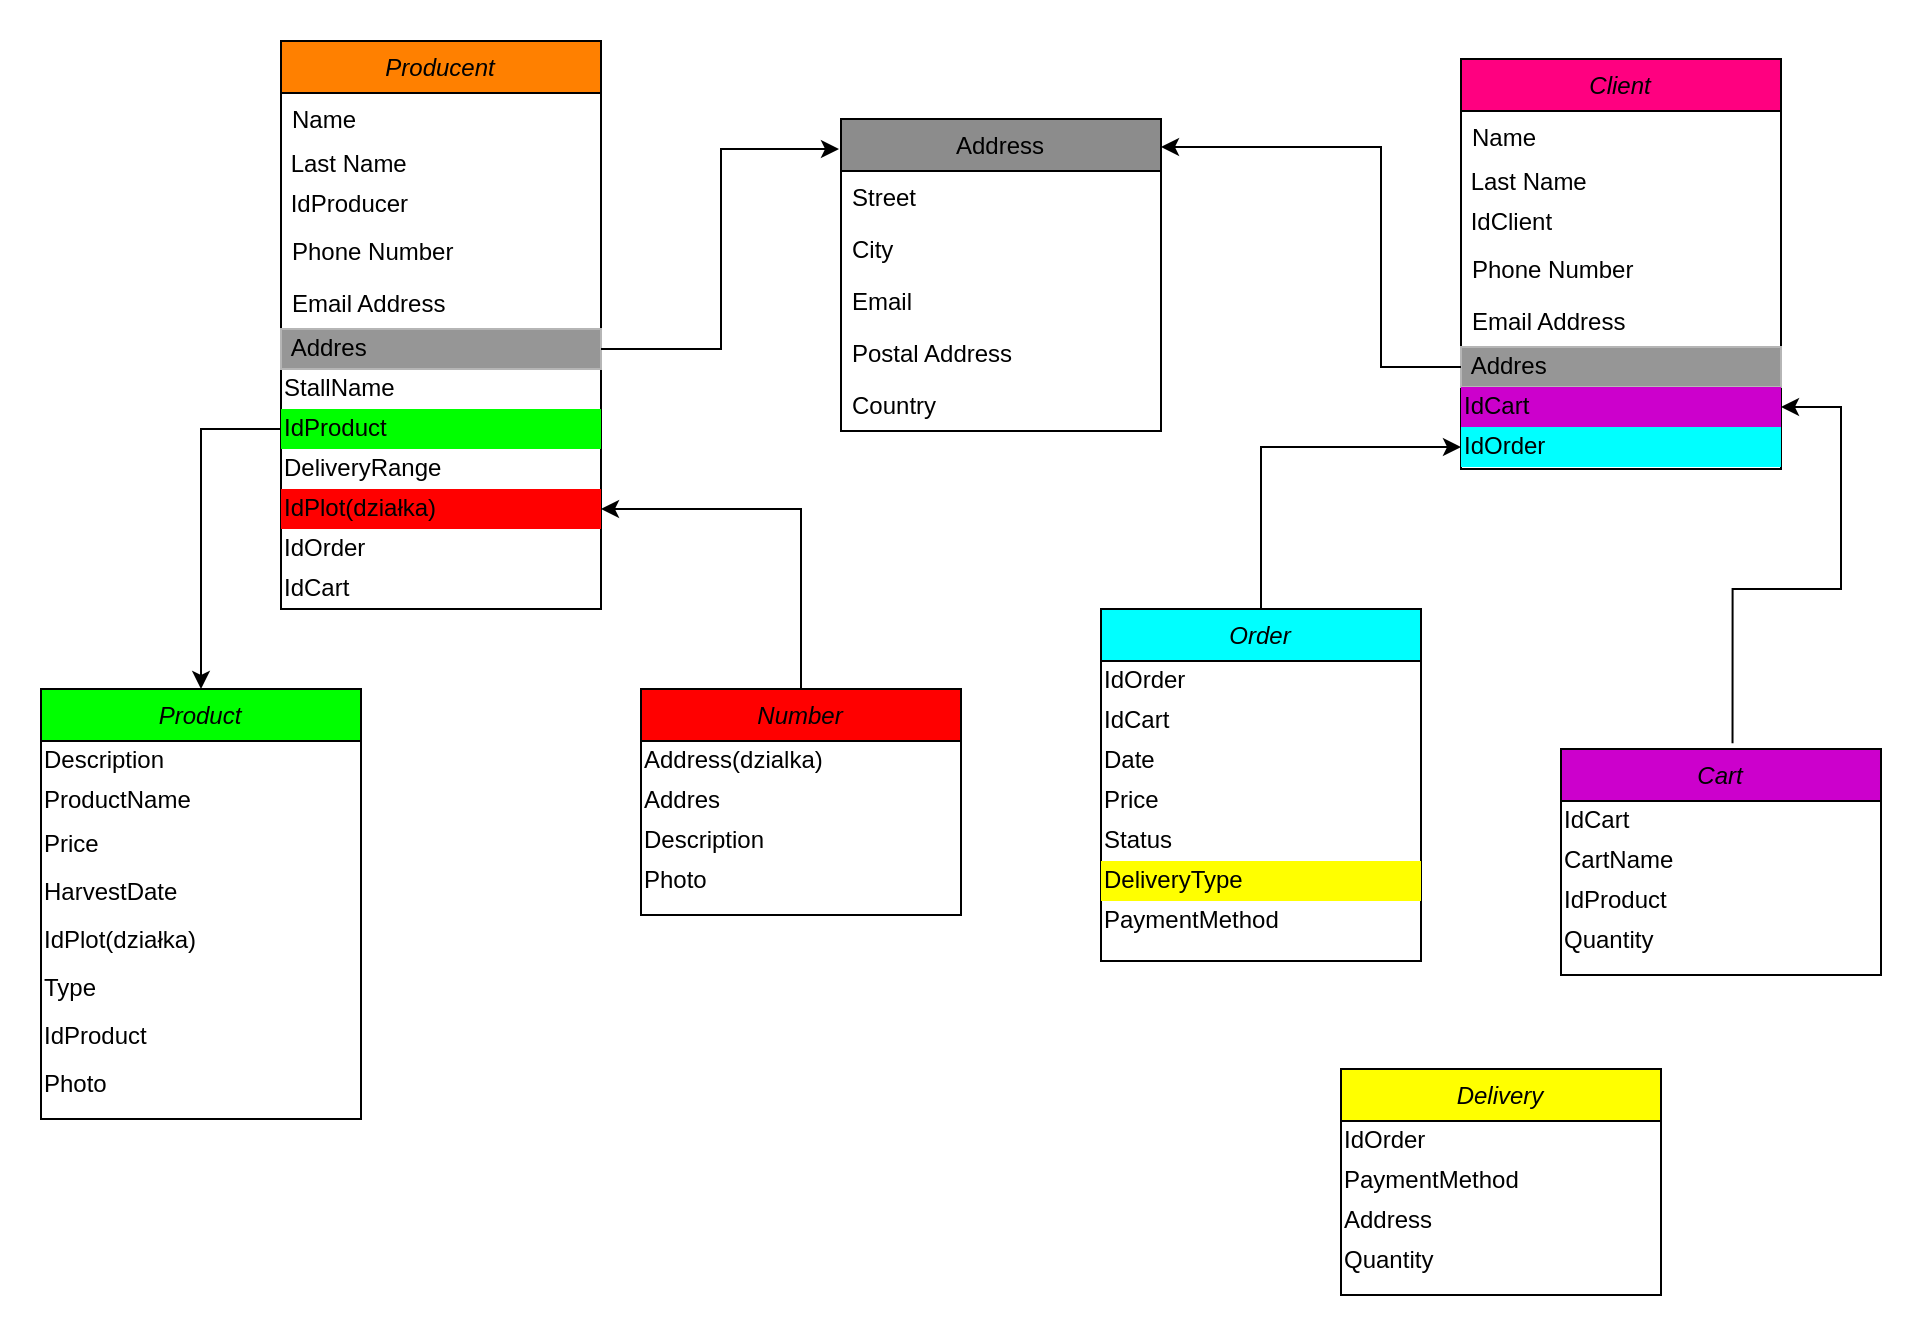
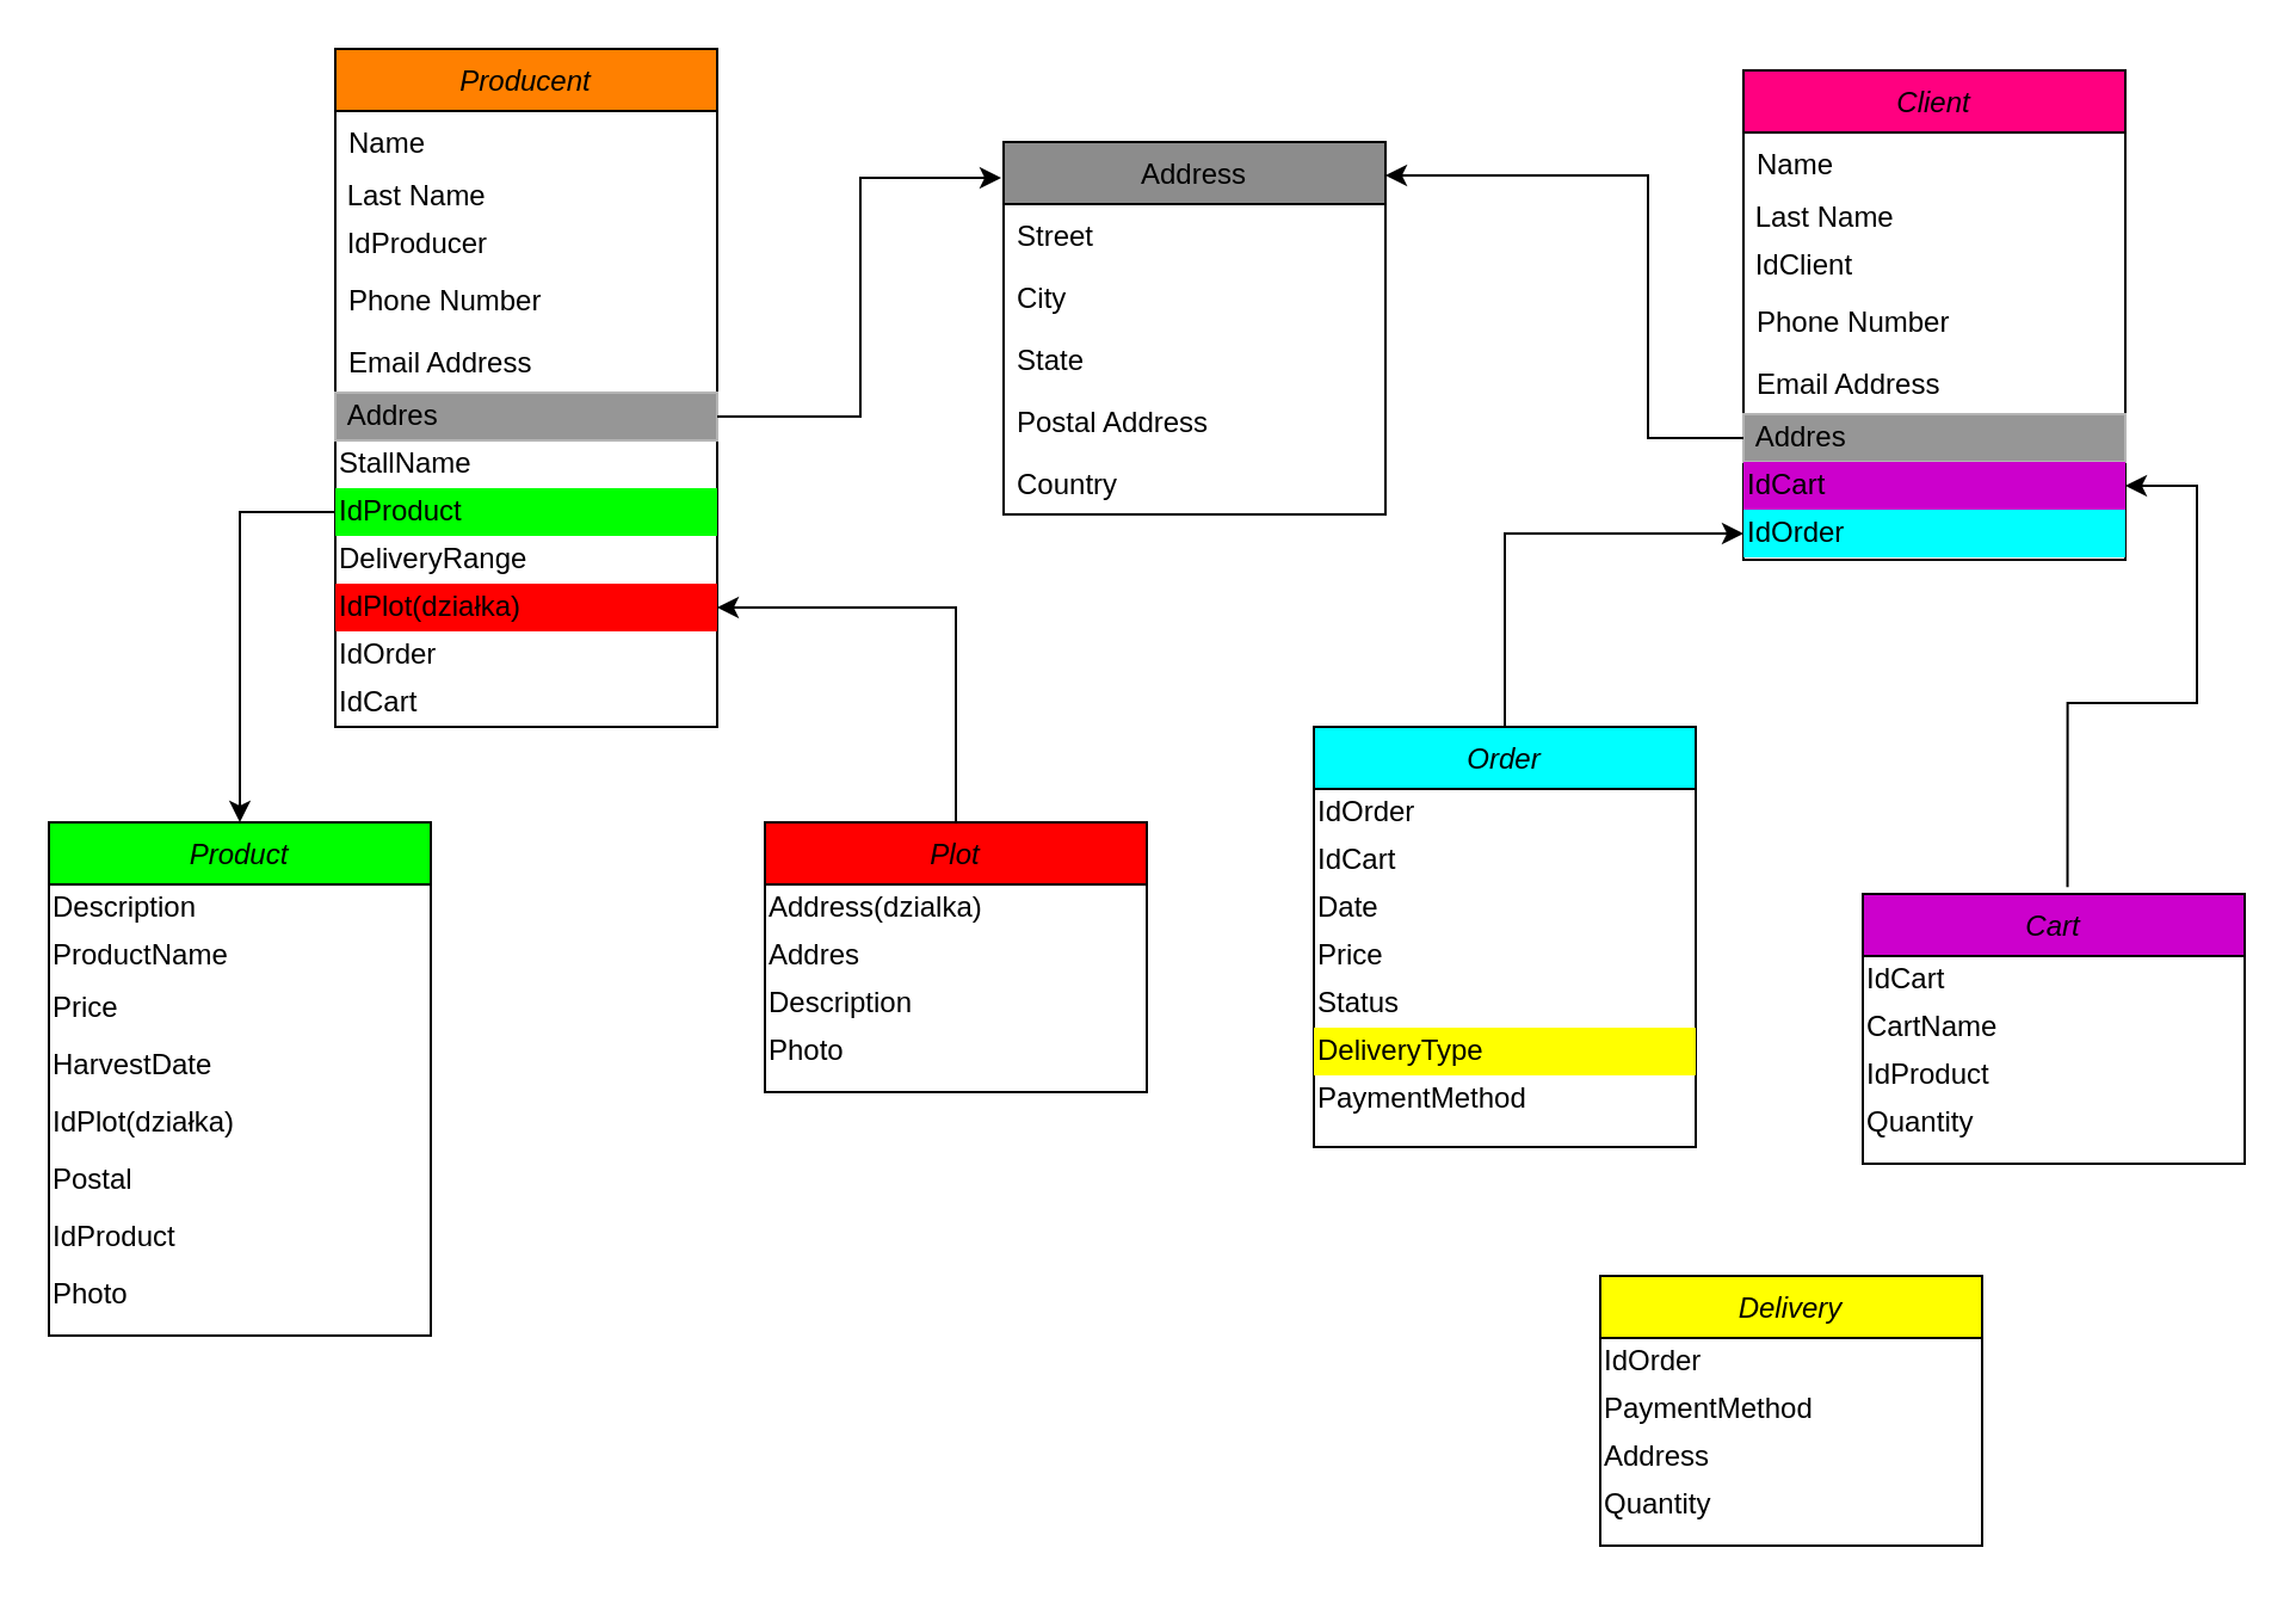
- <mxCell id="14" value="Email" style="text;align=left;verticalAlign=top;spacingLeft=4;spacingRight=4;overflow=hidden;rotatable=0;points=[[0,0.5],[1,0.5]];portConstraint=eastwest;rounded=0;shadow=0;html=0;" parent="11" vertex="1"><mxGeometry y="78" width="160" height="26" as="geometry" /></mxCell>
+ <mxCell id="14" value="State" style="text;align=left;verticalAlign=top;spacingLeft=4;spacingRight=4;overflow=hidden;rotatable=0;points=[[0,0.5],[1,0.5]];portConstraint=eastwest;rounded=0;shadow=0;html=0;" parent="11" vertex="1"><mxGeometry y="78" width="160" height="26" as="geometry" /></mxCell>
- <mxCell id="63" value="Number" style="swimlane;fontStyle=2;align=center;verticalAlign=top;childLayout=stackLayout;horizontal=1;startSize=26;horizontalStack=0;resizeParent=1;resizeLast=0;collapsible=1;marginBottom=0;rounded=0;shadow=0;strokeWidth=1;fillColor=#FF0000;" vertex="1" parent="1"><mxGeometry x="320" y="344" width="160" height="113" as="geometry"><mxRectangle x="230" y="140" width="160" height="26" as="alternateBounds" /></mxGeometry></mxCell>
+ <mxCell id="63" value="Plot" style="swimlane;fontStyle=2;align=center;verticalAlign=top;childLayout=stackLayout;horizontal=1;startSize=26;horizontalStack=0;resizeParent=1;resizeLast=0;collapsible=1;marginBottom=0;rounded=0;shadow=0;strokeWidth=1;fillColor=#FF0000;" vertex="1" parent="1"><mxGeometry x="320" y="344" width="160" height="113" as="geometry"><mxRectangle x="230" y="140" width="160" height="26" as="alternateBounds" /></mxGeometry></mxCell>
- <mxCell id="60" value="&lt;span style=&quot;text-align: -webkit-center&quot;&gt;Type&lt;/span&gt;" style="text;html=1;strokeColor=none;fillColor=none;align=left;verticalAlign=middle;whiteSpace=wrap;rounded=0;shadow=0;" vertex="1" parent="54"><mxGeometry y="138" width="160" height="24" as="geometry" /></mxCell>
+ <mxCell id="60" value="&lt;span style=&quot;text-align: -webkit-center&quot;&gt;Postal&lt;/span&gt;" style="text;html=1;strokeColor=none;fillColor=none;align=left;verticalAlign=middle;whiteSpace=wrap;rounded=0;shadow=0;" vertex="1" parent="54"><mxGeometry y="138" width="160" height="24" as="geometry" /></mxCell>
